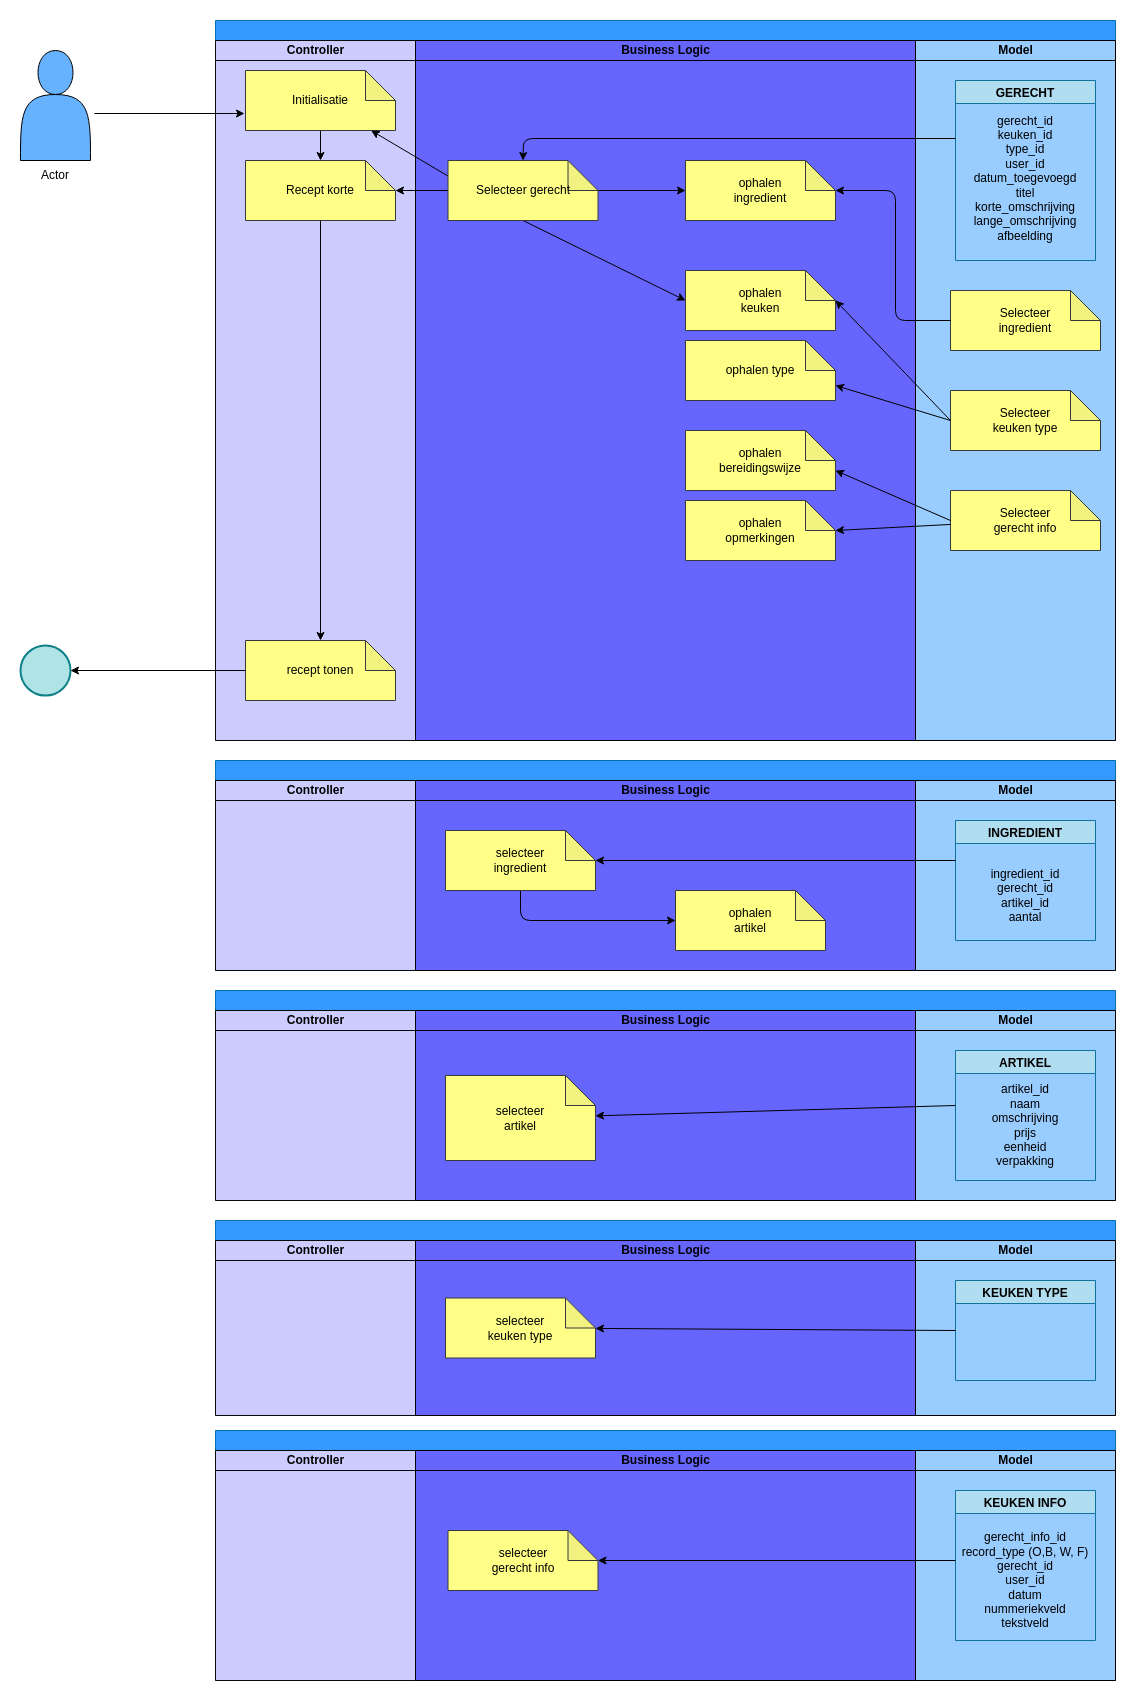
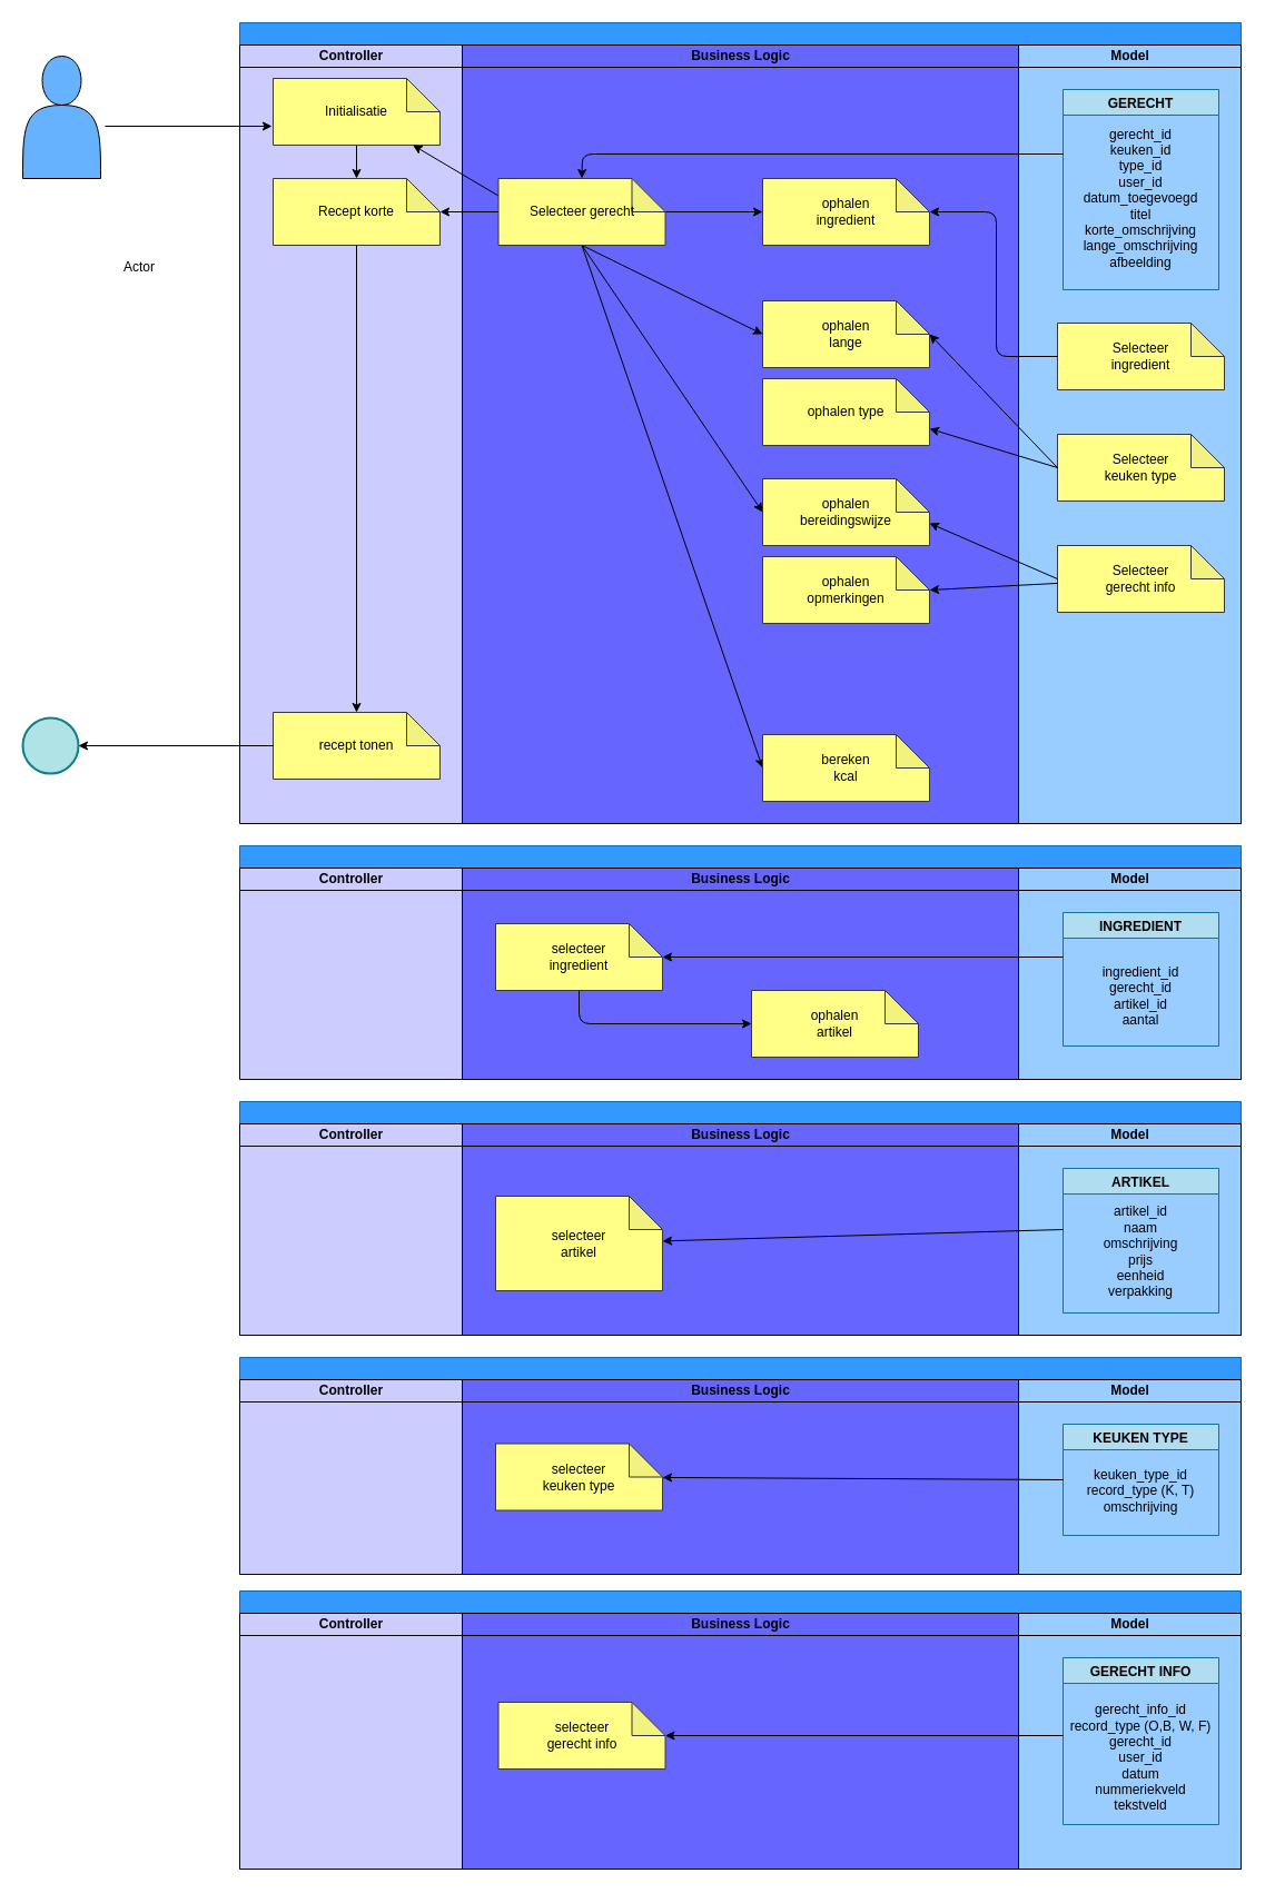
- <mxCell id="35" value="Actor" style="text;html=1;strokeColor=none;fillColor=none;align=center;verticalAlign=middle;whiteSpace=wrap;rounded=0;" parent="1" vertex="1"><mxGeometry x="25" y="160" width="60" height="30" as="geometry" /></mxCell>
+ <mxCell id="35" value="Actor" style="text;html=1;strokeColor=none;fillColor=none;align=center;verticalAlign=middle;whiteSpace=wrap;rounded=0;" parent="1" vertex="1"><mxGeometry x="95" y="225" width="60" height="30" as="geometry" /></mxCell>
- <mxCell id="17" value="&lt;font color=&quot;#000000&quot;&gt;ophalen&lt;br&gt;keuken&lt;/font&gt;" style="shape=note;whiteSpace=wrap;html=1;backgroundOutline=1;darkOpacity=0.05;strokeColor=#36393d;fillColor=#ffff88;" parent="9" vertex="1"><mxGeometry x="270" y="230" width="150" height="60" as="geometry" /></mxCell>
+ <mxCell id="17" value="&lt;font color=&quot;#000000&quot;&gt;ophalen&lt;br&gt;lange&lt;/font&gt;" style="shape=note;whiteSpace=wrap;html=1;backgroundOutline=1;darkOpacity=0.05;strokeColor=#36393d;fillColor=#ffff88;" parent="9" vertex="1"><mxGeometry x="270" y="230" width="150" height="60" as="geometry" /></mxCell>
+ <mxCell id="14" style="edgeStyle=none;html=1;entryX=0;entryY=0.5;entryDx=0;entryDy=0;entryPerimeter=0;strokeColor=#000000;exitX=0.5;exitY=1;exitDx=0;exitDy=0;exitPerimeter=0;" parent="9" source="15" target="20" edge="1"><mxGeometry relative="1" as="geometry" /></mxCell>
+ <mxCell id="12" style="edgeStyle=none;html=1;entryX=0;entryY=0.5;entryDx=0;entryDy=0;entryPerimeter=0;strokeColor=#000000;fontColor=#000000;exitX=0.5;exitY=1;exitDx=0;exitDy=0;exitPerimeter=0;" parent="9" source="15" target="19" edge="1"><mxGeometry relative="1" as="geometry" /></mxCell>
+ <mxCell id="19" value="&lt;font color=&quot;#000000&quot;&gt;bereken&lt;br&gt;kcal&lt;/font&gt;" style="shape=note;whiteSpace=wrap;html=1;backgroundOutline=1;darkOpacity=0.05;strokeColor=#36393d;fillColor=#ffff88;" parent="9" vertex="1"><mxGeometry x="270" y="620" width="150" height="60" as="geometry" /></mxCell>
+ <mxCell id="63" value="&lt;font color=&quot;#000000&quot;&gt;keuken_type_id&lt;br&gt;record_type (K, T)&lt;br&gt;omschrijving&lt;br&gt;&lt;/font&gt;" style="text;html=1;strokeColor=none;fillColor=none;align=center;verticalAlign=middle;whiteSpace=wrap;rounded=0;" parent="62" vertex="1"><mxGeometry x="15" y="20" width="110" height="80" as="geometry" /></mxCell>
- <mxCell id="71" value="KEUKEN INFO" style="swimlane;labelBackgroundColor=none;strokeColor=#10739e;fillColor=#b1ddf0;fontColor=#000000;startSize=23;" parent="70" vertex="1"><mxGeometry x="40" y="40" width="140" height="150" as="geometry" /></mxCell>
+ <mxCell id="71" value="GERECHT INFO" style="swimlane;labelBackgroundColor=none;strokeColor=#10739e;fillColor=#b1ddf0;fontColor=#000000;startSize=23;" parent="70" vertex="1"><mxGeometry x="40" y="40" width="140" height="150" as="geometry" /></mxCell>
